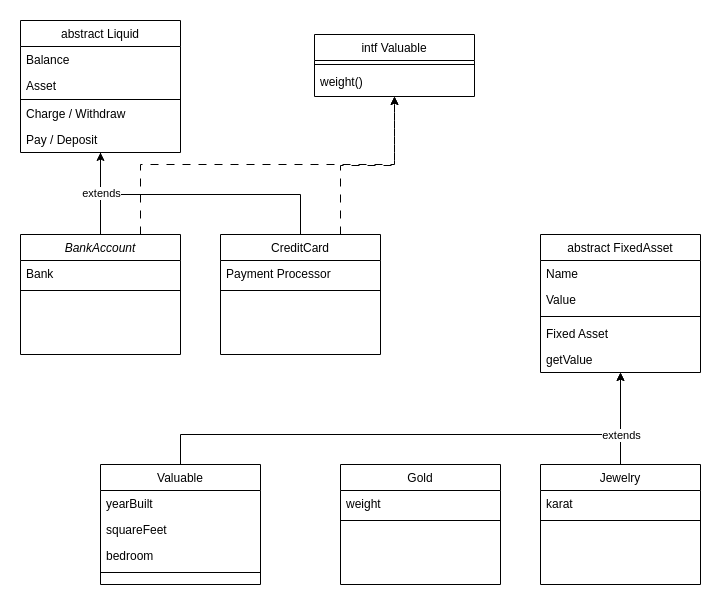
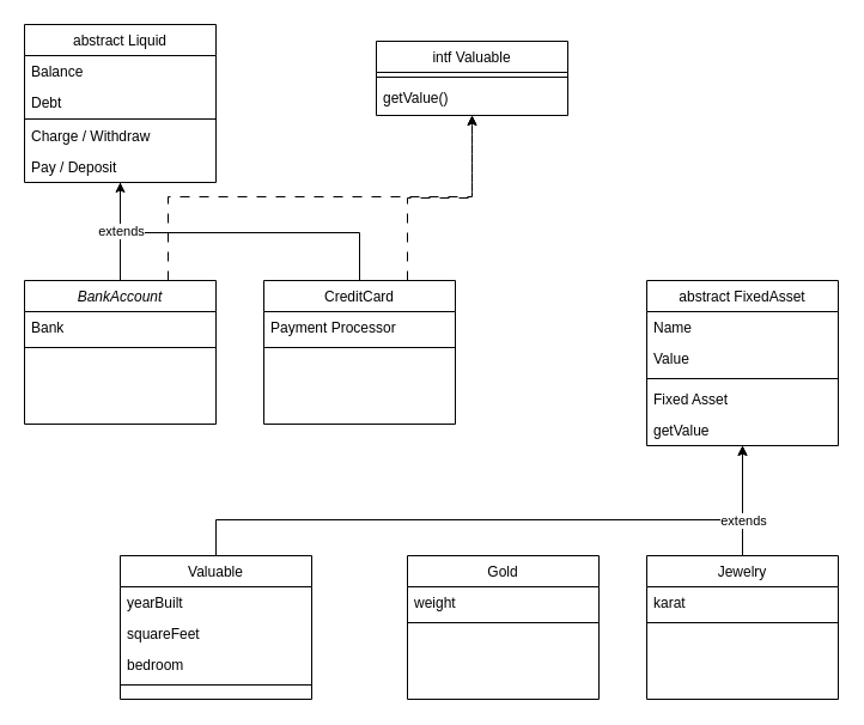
- <mxCell id="21" value="weight()" style="text;align=left;verticalAlign=top;spacingLeft=4;spacingRight=4;overflow=hidden;rotatable=0;points=[[0,0.5],[1,0.5]];portConstraint=eastwest;" vertex="1" parent="19"><mxGeometry y="34" width="160" height="26" as="geometry" /></mxCell>
+ <mxCell id="21" value="getValue()" style="text;align=left;verticalAlign=top;spacingLeft=4;spacingRight=4;overflow=hidden;rotatable=0;points=[[0,0.5],[1,0.5]];portConstraint=eastwest;" vertex="1" parent="19"><mxGeometry y="34" width="160" height="26" as="geometry" /></mxCell>
- <mxCell id="9" value="Asset" style="text;align=left;verticalAlign=top;spacingLeft=4;spacingRight=4;overflow=hidden;rotatable=0;points=[[0,0.5],[1,0.5]];portConstraint=eastwest;" vertex="1" parent="7"><mxGeometry y="52" width="160" height="26" as="geometry" /></mxCell>
+ <mxCell id="9" value="Debt" style="text;align=left;verticalAlign=top;spacingLeft=4;spacingRight=4;overflow=hidden;rotatable=0;points=[[0,0.5],[1,0.5]];portConstraint=eastwest;" vertex="1" parent="7"><mxGeometry y="52" width="160" height="26" as="geometry" /></mxCell>
